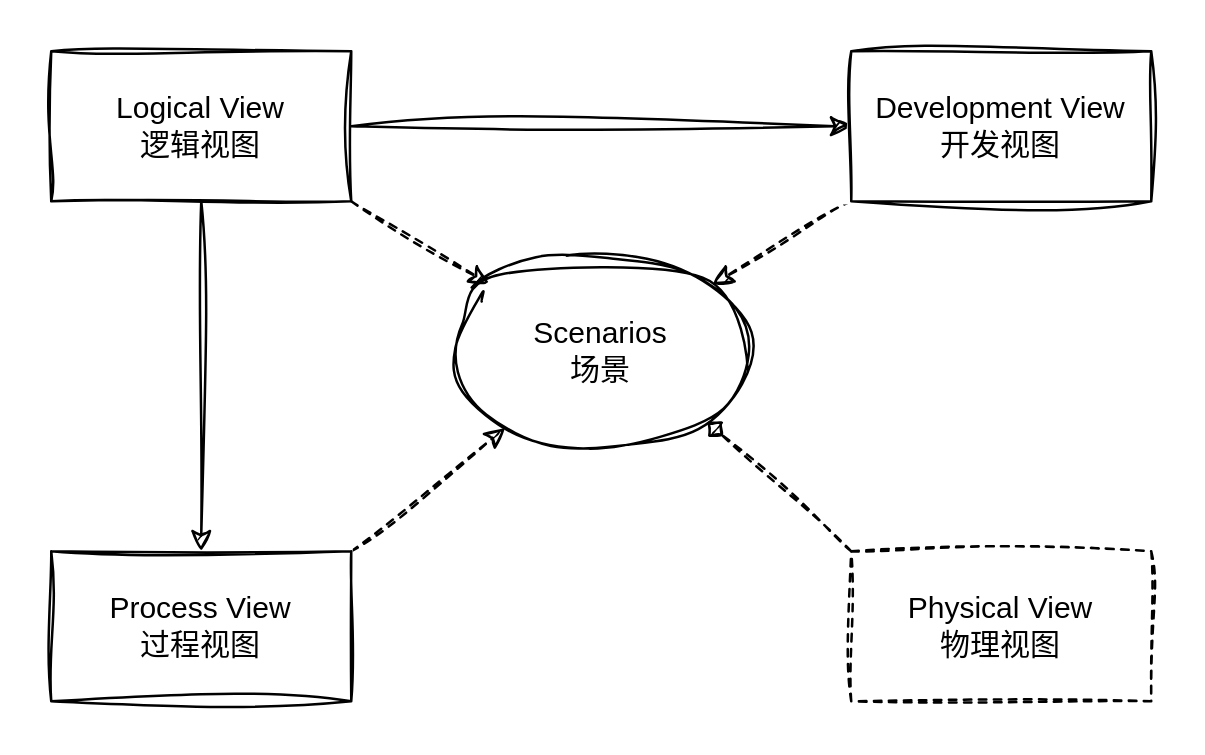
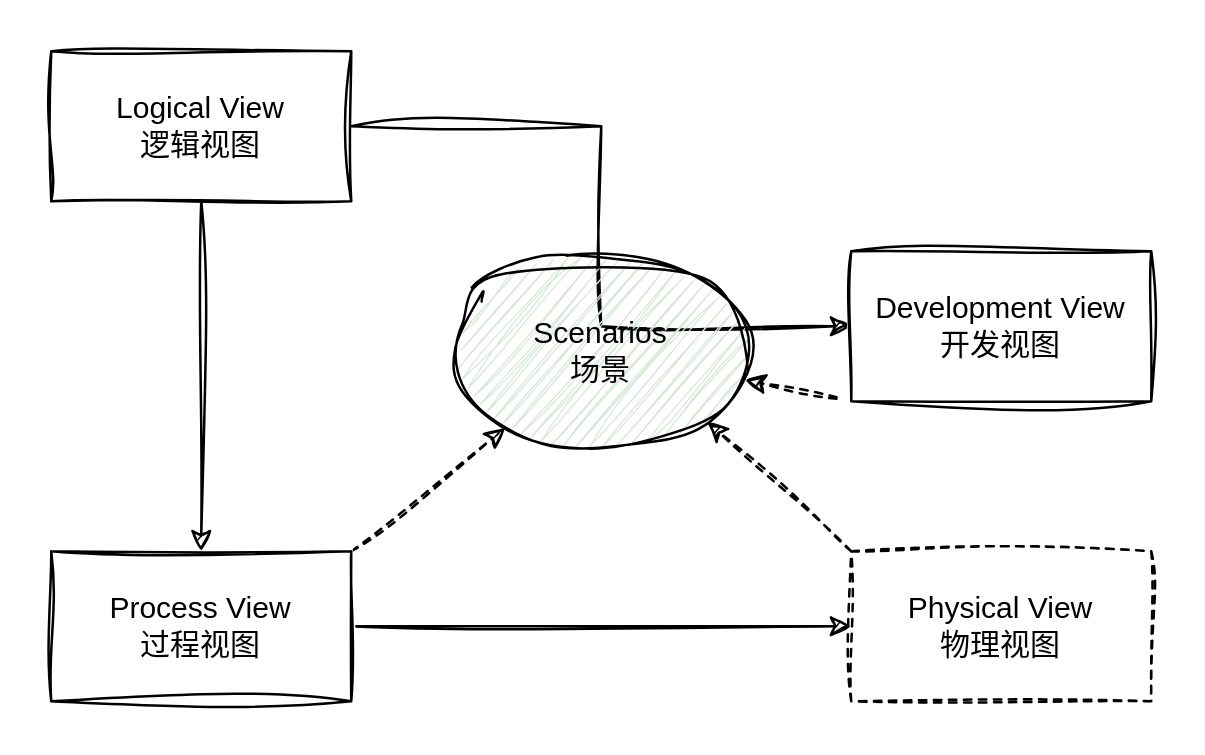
- <mxCell id="9" value="Development View&lt;br&gt;开发视图" style="rounded=0;whiteSpace=wrap;html=1;labelBackgroundColor=none;sketch=1;curveFitting=1;jiggle=2;" parent="1" vertex="1"><mxGeometry x="340" y="20" width="120" height="60" as="geometry" /></mxCell>
+ <mxCell id="9" value="Development View&lt;br&gt;开发视图" style="rounded=0;whiteSpace=wrap;html=1;labelBackgroundColor=none;sketch=1;curveFitting=1;jiggle=2;" parent="1" vertex="1"><mxGeometry x="340" y="100" width="120" height="60" as="geometry" /></mxCell>
- <mxCell id="4" style="edgeStyle=none;rounded=0;orthogonalLoop=1;jettySize=auto;html=1;exitX=1;exitY=1;exitDx=0;exitDy=0;dashed=1;labelBackgroundColor=none;fontColor=default;sketch=1;curveFitting=1;jiggle=2;" parent="1" source="5" target="13" edge="1"><mxGeometry relative="1" as="geometry" /></mxCell>
- <mxCell id="13" value="Scenarios&lt;br&gt;场景" style="ellipse;whiteSpace=wrap;html=1;labelBackgroundColor=none;sketch=1;curveFitting=1;jiggle=2;rounded=0;" parent="1" vertex="1"><mxGeometry x="180" y="100" width="120" height="80" as="geometry" /></mxCell>
+ <mxCell id="13" value="Scenarios&lt;br&gt;场景" style="ellipse;whiteSpace=wrap;html=1;labelBackgroundColor=none;sketch=1;curveFitting=1;jiggle=2;rounded=0;fillColor=#d5e8d4;" parent="1" vertex="1"><mxGeometry x="180" y="100" width="120" height="80" as="geometry" /></mxCell>
- <mxCell id="6" style="edgeStyle=none;rounded=0;orthogonalLoop=1;jettySize=auto;html=1;exitX=0;exitY=0;exitDx=0;exitDy=0;entryX=1;entryY=1;entryDx=0;entryDy=0;dashed=1;labelBackgroundColor=none;fontColor=default;sketch=1;curveFitting=1;jiggle=2;endArrow=diamond;" parent="1" source="7" target="13" edge="1"><mxGeometry relative="1" as="geometry" /></mxCell>
+ <mxCell id="6" style="edgeStyle=none;rounded=0;orthogonalLoop=1;jettySize=auto;html=1;exitX=0;exitY=0;exitDx=0;exitDy=0;entryX=1;entryY=1;entryDx=0;entryDy=0;dashed=1;labelBackgroundColor=none;fontColor=default;sketch=1;curveFitting=1;jiggle=2;" parent="1" source="7" target="13" edge="1"><mxGeometry relative="1" as="geometry" /></mxCell>
+ <mxCell id="10" style="edgeStyle=orthogonalEdgeStyle;rounded=0;orthogonalLoop=1;jettySize=auto;html=1;exitX=1;exitY=0.5;exitDx=0;exitDy=0;entryX=0;entryY=0.5;entryDx=0;entryDy=0;labelBackgroundColor=none;fontColor=default;sketch=1;curveFitting=1;jiggle=2;" parent="1" source="12" target="7" edge="1"><mxGeometry relative="1" as="geometry" /></mxCell>
